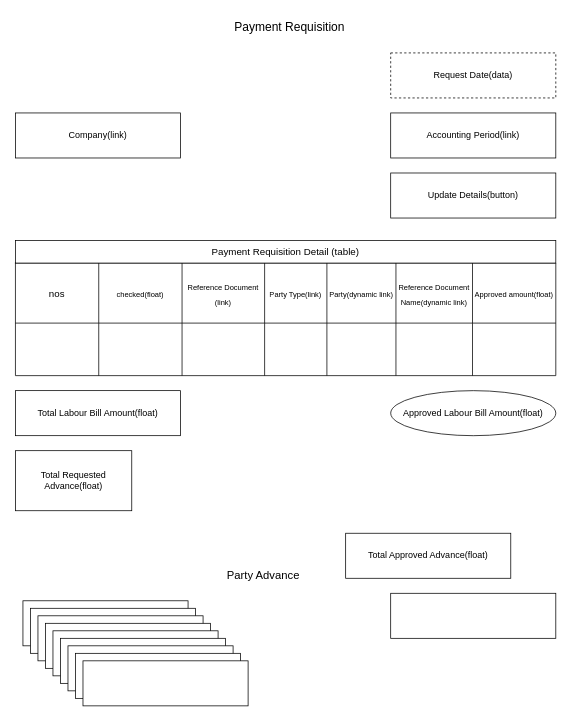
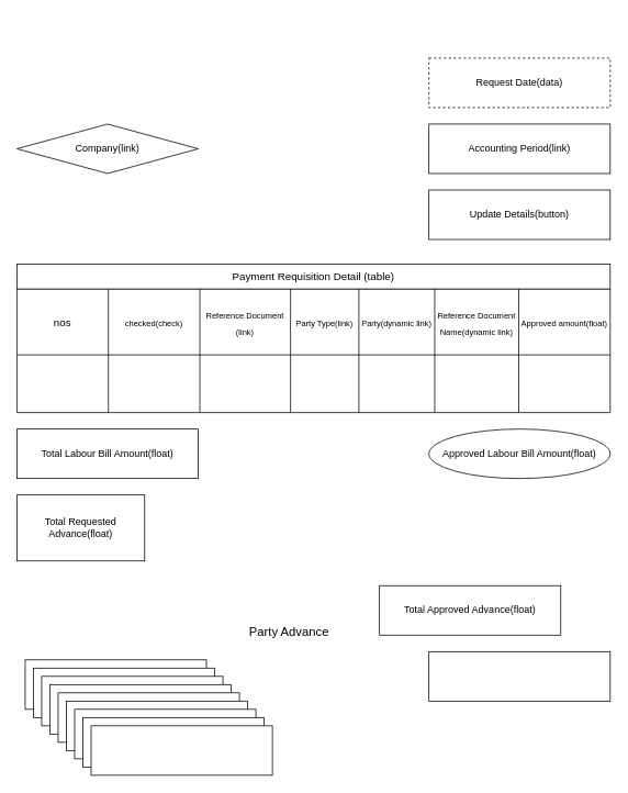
- <mxCell id="3" value="&lt;font style=&quot;font-size: 16px;&quot;&gt;Payment Requisition&lt;/font&gt;" style="text;html=1;align=center;verticalAlign=middle;resizable=0;points=[];autosize=1;strokeColor=none;fillColor=none;" vertex="1" parent="1"><mxGeometry x="300" y="20" width="170" height="30" as="geometry" /></mxCell>
- <mxCell id="5" value="Company(link)" style="rounded=0;whiteSpace=wrap;html=1;" vertex="1" parent="1"><mxGeometry x="20" y="150" width="220" height="60" as="geometry" /></mxCell>
+ <mxCell id="5" value="Company(link)" style="rhombus;whiteSpace=wrap;html=1;" vertex="1" parent="1"><mxGeometry x="20" y="150" width="220" height="60" as="geometry" /></mxCell>
- <mxCell id="15" value="&lt;font style=&quot;font-size: 10px;&quot;&gt;checked(float)&lt;/font&gt;" style="shape=partialRectangle;html=1;whiteSpace=wrap;connectable=0;strokeColor=inherit;overflow=hidden;fillColor=none;top=0;left=0;bottom=0;right=0;pointerEvents=1;fontSize=16;" vertex="1" parent="13"><mxGeometry x="111" width="111" height="80" as="geometry"><mxRectangle width="111" height="80" as="alternateBounds" /></mxGeometry></mxCell>
+ <mxCell id="15" value="&lt;font style=&quot;font-size: 10px;&quot;&gt;checked(check)&lt;/font&gt;" style="shape=partialRectangle;html=1;whiteSpace=wrap;connectable=0;strokeColor=inherit;overflow=hidden;fillColor=none;top=0;left=0;bottom=0;right=0;pointerEvents=1;fontSize=16;" vertex="1" parent="13"><mxGeometry x="111" width="111" height="80" as="geometry"><mxRectangle width="111" height="80" as="alternateBounds" /></mxGeometry></mxCell>
